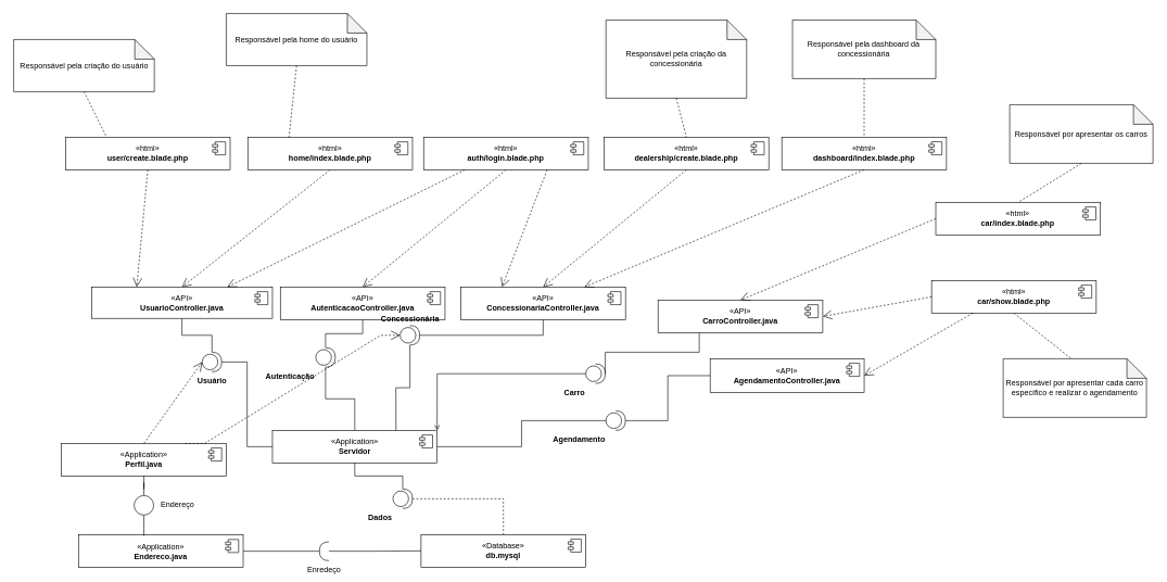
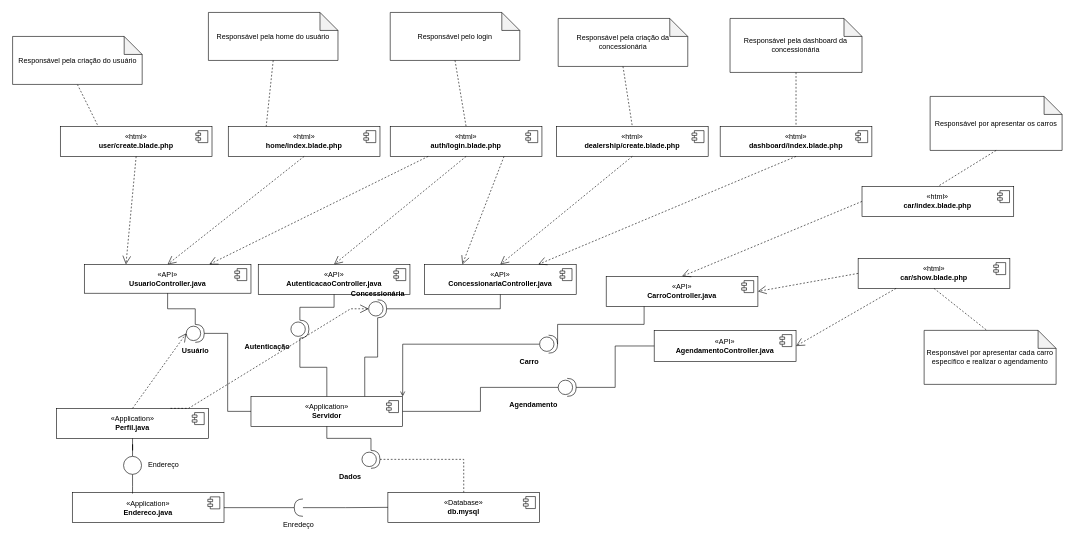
+ <mxCell id="40" value="Responsável pelo login" style="shape=note;whiteSpace=wrap;html=1;backgroundOutline=1;darkOpacity=0.05;" vertex="1" parent="1"><mxGeometry x="650" y="20" width="216" height="80" as="geometry" /></mxCell>
- <mxCell id="38" value="Responsável pela criação da concessionária" style="shape=note;whiteSpace=wrap;html=1;backgroundOutline=1;darkOpacity=0.05;" vertex="1" parent="1"><mxGeometry x="930" y="30" width="216" height="120" as="geometry" /></mxCell>
+ <mxCell id="38" value="Responsável pela criação da concessionária" style="shape=note;whiteSpace=wrap;html=1;backgroundOutline=1;darkOpacity=0.05;" vertex="1" parent="1"><mxGeometry x="930" y="30" width="216" height="80" as="geometry" /></mxCell>
+ <mxCell id="45" value="&lt;br&gt;" style="endArrow=none;endSize=12;dashed=1;rounded=0;exitX=0.5;exitY=1;exitDx=0;exitDy=0;exitPerimeter=0;entryX=0.5;entryY=0;entryDx=0;entryDy=0;endFill=0;html=1;labelPosition=right;verticalLabelPosition=bottom;align=left;verticalAlign=top;" edge="1" parent="1" source="40" target="26"><mxGeometry x="0.004" width="160" relative="1" as="geometry"><mxPoint x="742" y="110" as="sourcePoint" /><mxPoint x="730" y="220" as="targetPoint" /><mxPoint as="offset" /></mxGeometry></mxCell>
